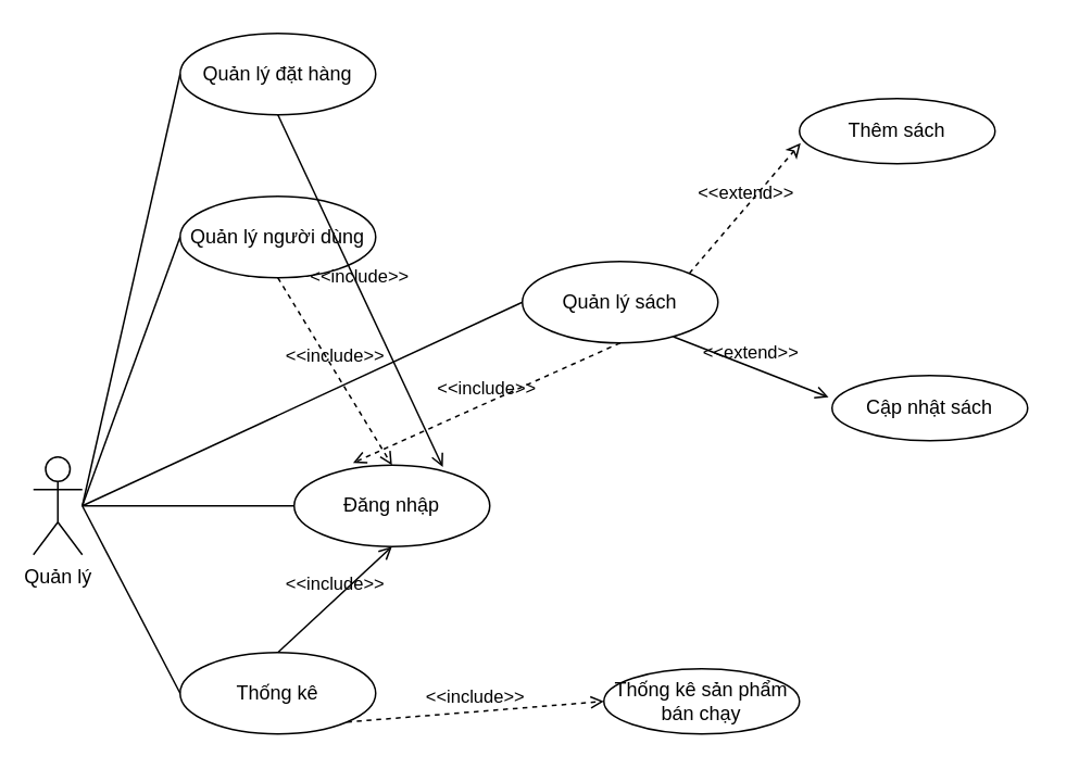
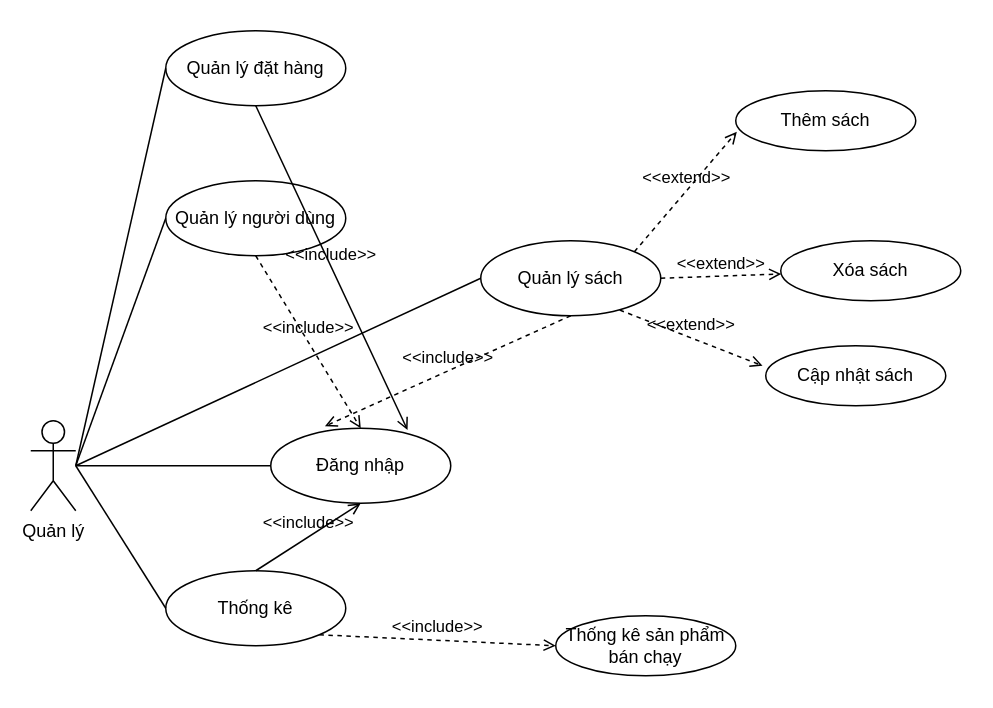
- <mxCell id="17" value="&amp;lt;&amp;lt;extend&amp;gt;&amp;gt;" style="html=1;verticalAlign=bottom;labelBackgroundColor=none;endArrow=classic;endFill=0;dashed=1;rounded=0;exitX=1;exitY=0;exitDx=0;exitDy=0;entryX=0.006;entryY=0.685;entryDx=0;entryDy=0;entryPerimeter=0;" edge="1" parent="1" source="5" target="21"><mxGeometry width="160" relative="1" as="geometry"><mxPoint x="280" y="240" as="sourcePoint" /><mxPoint x="480" y="120" as="targetPoint" /></mxGeometry></mxCell>
+ <mxCell id="17" value="&amp;lt;&amp;lt;extend&amp;gt;&amp;gt;" style="html=1;verticalAlign=bottom;labelBackgroundColor=none;endArrow=open;endFill=0;dashed=1;rounded=0;exitX=1;exitY=0;exitDx=0;exitDy=0;entryX=0.006;entryY=0.685;entryDx=0;entryDy=0;entryPerimeter=0;" edge="1" parent="1" source="5" target="21"><mxGeometry width="160" relative="1" as="geometry"><mxPoint x="280" y="240" as="sourcePoint" /><mxPoint x="480" y="120" as="targetPoint" /></mxGeometry></mxCell>
+ <mxCell id="20" value="Xóa sách" style="ellipse;whiteSpace=wrap;html=1;" vertex="1" parent="1"><mxGeometry x="520" y="160" width="120" height="40" as="geometry" /></mxCell>
+ <mxCell id="18" value="&amp;lt;&amp;lt;extend&amp;gt;&amp;gt;" style="html=1;verticalAlign=bottom;labelBackgroundColor=none;endArrow=open;endFill=0;dashed=1;rounded=0;exitX=1;exitY=0.5;exitDx=0;exitDy=0;" edge="1" parent="1" source="5" target="20"><mxGeometry width="160" relative="1" as="geometry"><mxPoint x="469.996" y="187.322" as="sourcePoint" /><mxPoint x="520" y="180" as="targetPoint" /></mxGeometry></mxCell>
- <mxCell id="19" value="&amp;lt;&amp;lt;extend&amp;gt;&amp;gt;" style="html=1;verticalAlign=bottom;labelBackgroundColor=none;endArrow=open;endFill=0;dashed=0;rounded=0;exitX=0.772;exitY=0.924;exitDx=0;exitDy=0;exitPerimeter=0;entryX=-0.018;entryY=0.333;entryDx=0;entryDy=0;entryPerimeter=0;" edge="1" parent="1" source="5" target="22"><mxGeometry width="160" relative="1" as="geometry"><mxPoint x="442.426" y="187.322" as="sourcePoint" /><mxPoint x="500" y="220" as="targetPoint" /></mxGeometry></mxCell>
+ <mxCell id="19" value="&amp;lt;&amp;lt;extend&amp;gt;&amp;gt;" style="html=1;verticalAlign=bottom;labelBackgroundColor=none;endArrow=open;endFill=0;dashed=1;rounded=0;exitX=0.772;exitY=0.924;exitDx=0;exitDy=0;exitPerimeter=0;entryX=-0.018;entryY=0.333;entryDx=0;entryDy=0;entryPerimeter=0;" edge="1" parent="1" source="5" target="22"><mxGeometry width="160" relative="1" as="geometry"><mxPoint x="442.426" y="187.322" as="sourcePoint" /><mxPoint x="500" y="220" as="targetPoint" /></mxGeometry></mxCell>
- <mxCell id="8" value="Thống kê" style="ellipse;whiteSpace=wrap;html=1;" vertex="1" parent="1"><mxGeometry x="110" y="400" width="120" height="50" as="geometry" /></mxCell>
+ <mxCell id="8" value="Thống kê" style="ellipse;whiteSpace=wrap;html=1;" vertex="1" parent="1"><mxGeometry x="110" y="380" width="120" height="50" as="geometry" /></mxCell>
